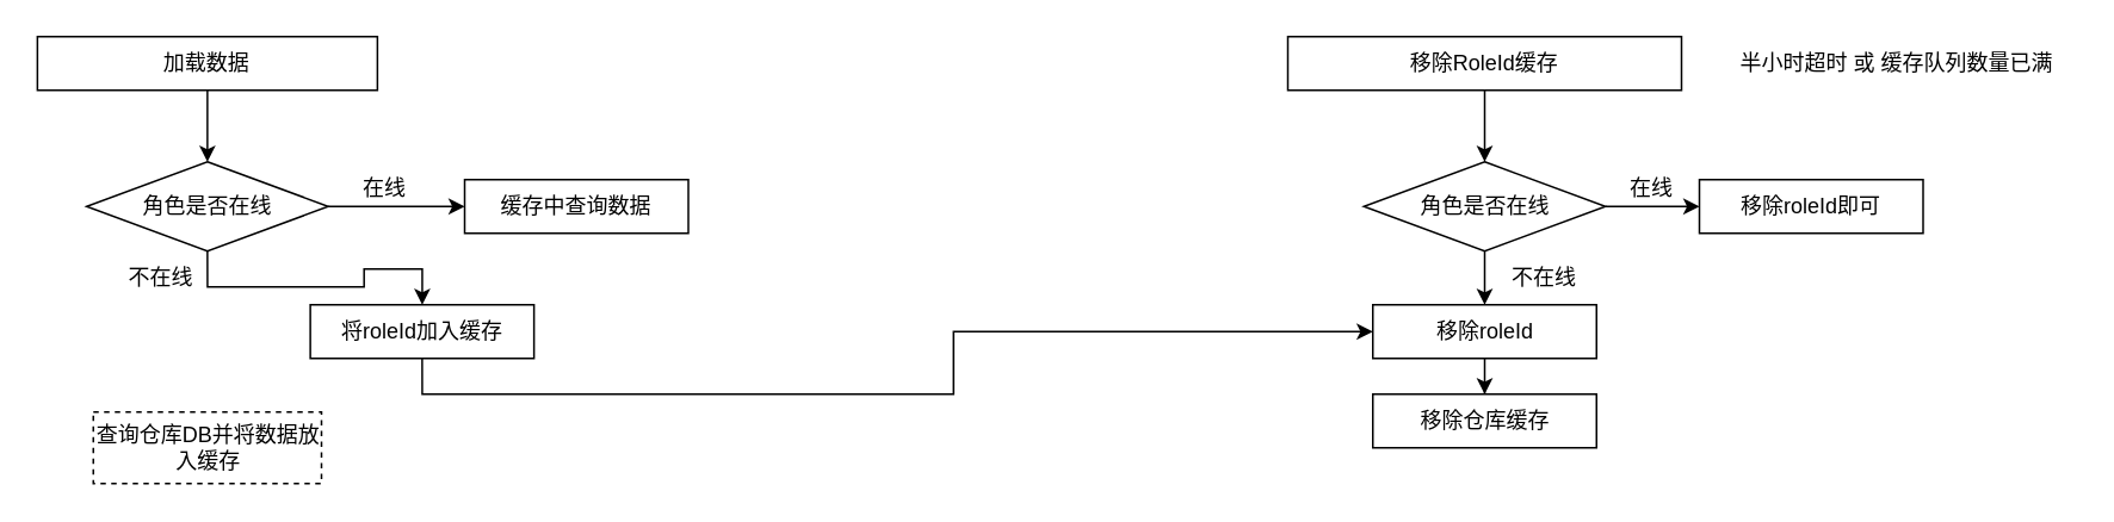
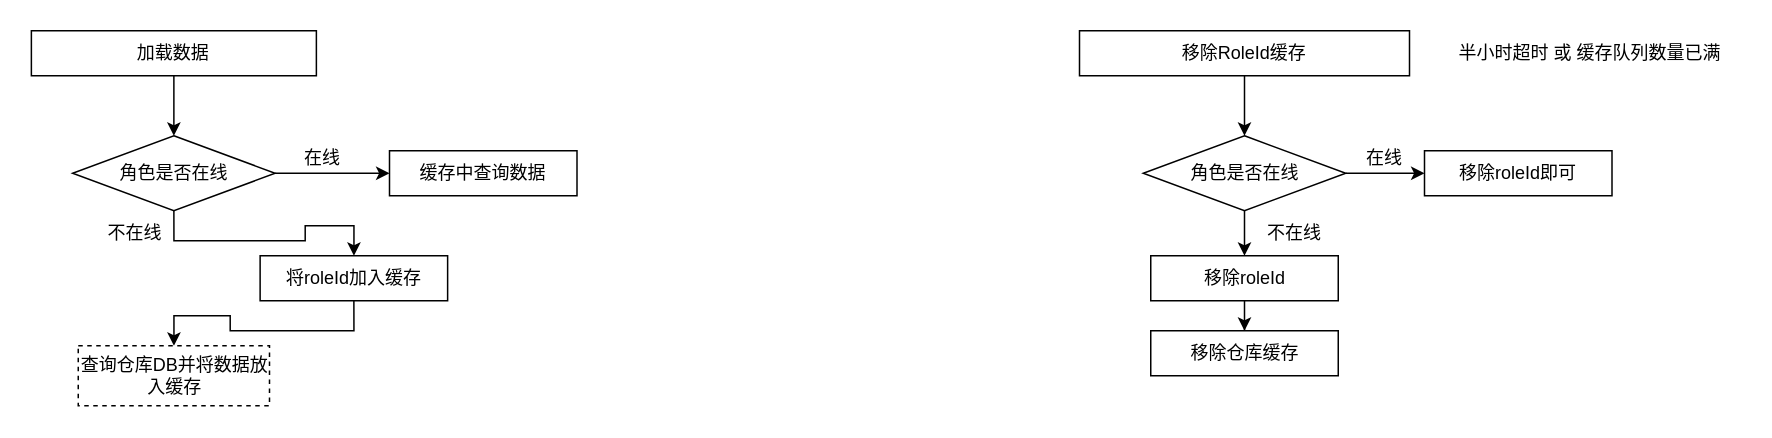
- <mxCell id="8" style="edgeStyle=orthogonalEdgeStyle;rounded=0;orthogonalLoop=1;jettySize=auto;html=1;exitX=0.5;exitY=1;exitDx=0;exitDy=0;" edge="1" parent="1" source="9" target="20"><mxGeometry relative="1" as="geometry" /></mxCell>
+ <mxCell id="8" style="edgeStyle=orthogonalEdgeStyle;rounded=0;orthogonalLoop=1;jettySize=auto;html=1;exitX=0.5;exitY=1;exitDx=0;exitDy=0;" edge="1" parent="1" source="9" target="10"><mxGeometry relative="1" as="geometry" /></mxCell>
